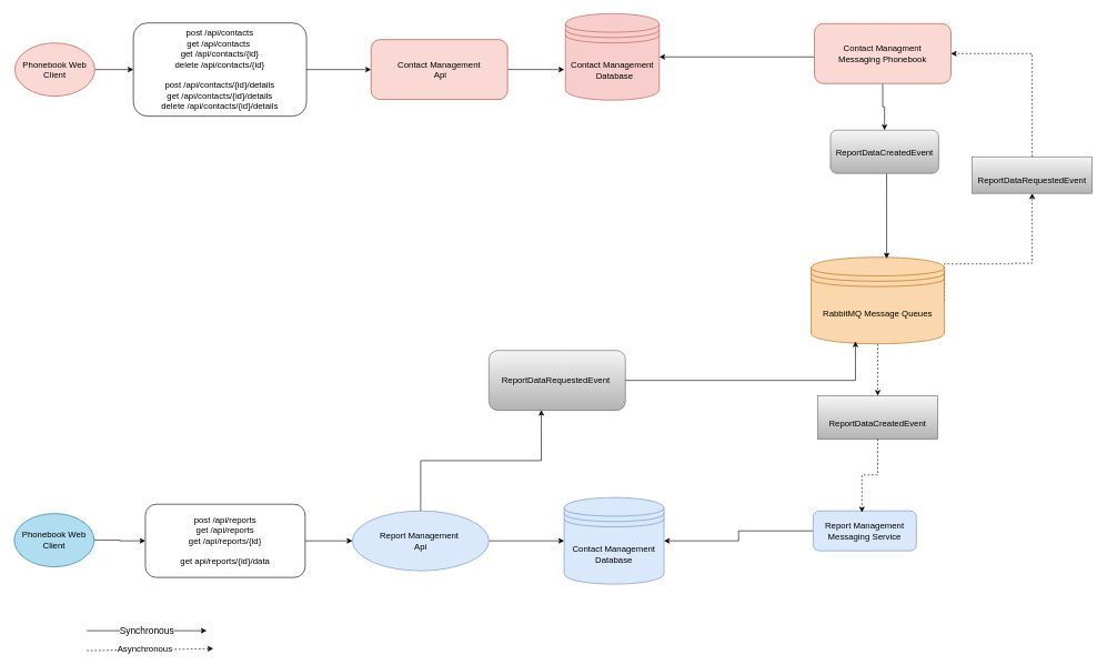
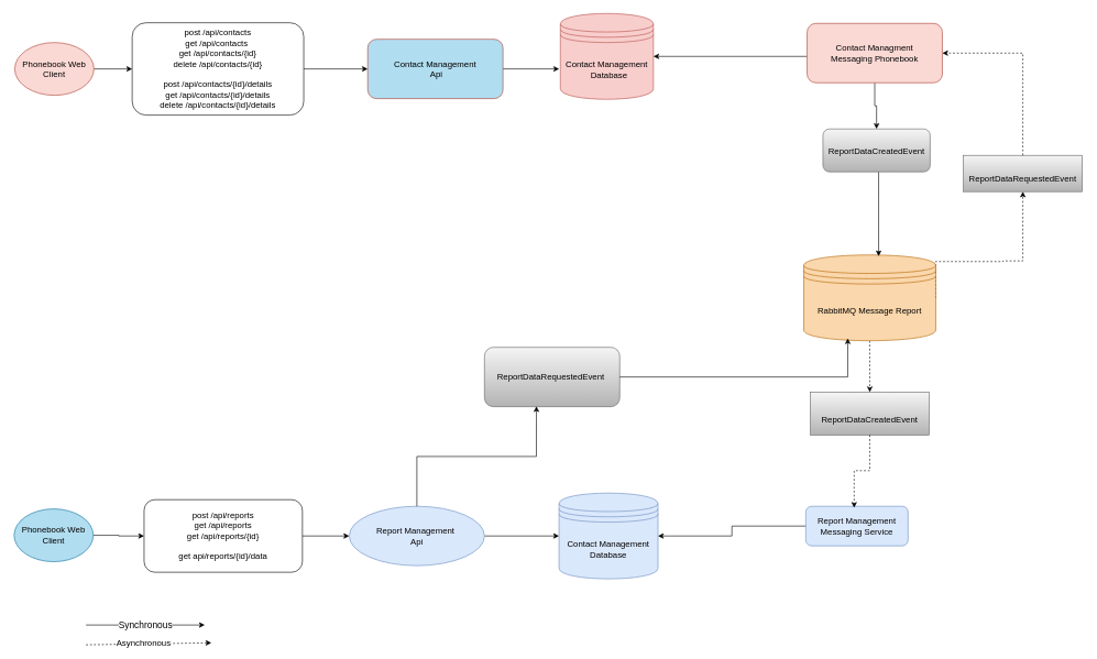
- <mxCell id="7" value="&lt;font style=&quot;font-size: 13px;&quot;&gt;Contact Management&lt;/font&gt;&lt;div&gt;&lt;font style=&quot;font-size: 13px;&quot;&gt;&amp;nbsp;Api&lt;/font&gt;&lt;/div&gt;" style="whiteSpace=wrap;html=1;rounded=1;fillColor=#fad9d5;strokeColor=#ae4132;" parent="1" vertex="1"><mxGeometry x="556" y="59" width="205" height="90" as="geometry" /></mxCell>
+ <mxCell id="7" value="&lt;font style=&quot;font-size: 13px;&quot;&gt;Contact Management&lt;/font&gt;&lt;div&gt;&lt;font style=&quot;font-size: 13px;&quot;&gt;&amp;nbsp;Api&lt;/font&gt;&lt;/div&gt;" style="whiteSpace=wrap;html=1;rounded=1;fillColor=#b1ddf0;strokeColor=#ae4132;" parent="1" vertex="1"><mxGeometry x="556" y="59" width="205" height="90" as="geometry" /></mxCell>
- <mxCell id="11" value="&lt;font style=&quot;font-size: 13px;&quot;&gt;RabbitMQ Message Queues&lt;/font&gt;" style="shape=datastore;whiteSpace=wrap;html=1;fillColor=#fad7ac;strokeColor=#b46504;" parent="1" vertex="1"><mxGeometry x="1217" y="386" width="200" height="130" as="geometry" /></mxCell>
+ <mxCell id="11" value="&lt;font style=&quot;font-size: 13px;&quot;&gt;RabbitMQ Message Report&lt;/font&gt;" style="shape=datastore;whiteSpace=wrap;html=1;fillColor=#fad7ac;strokeColor=#b46504;" parent="1" vertex="1"><mxGeometry x="1217" y="386" width="200" height="130" as="geometry" /></mxCell>
